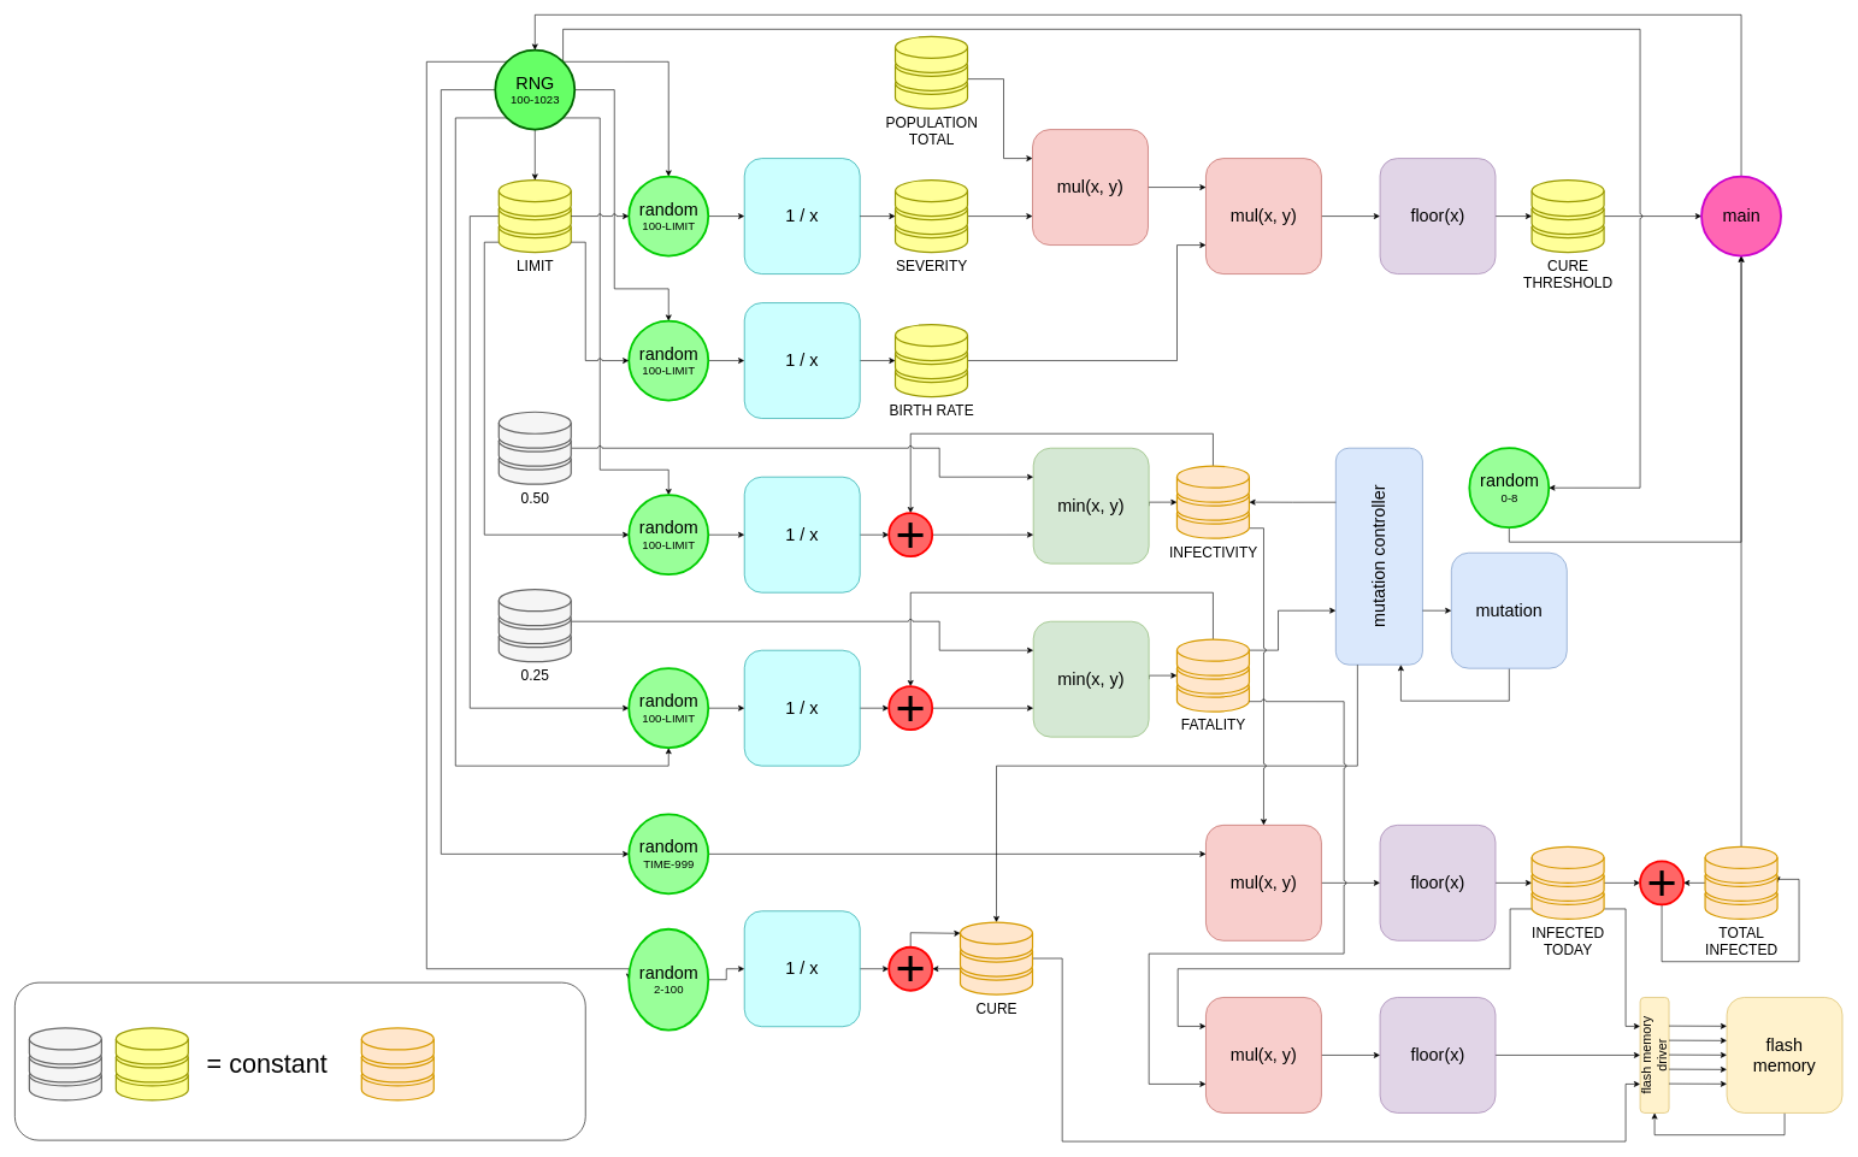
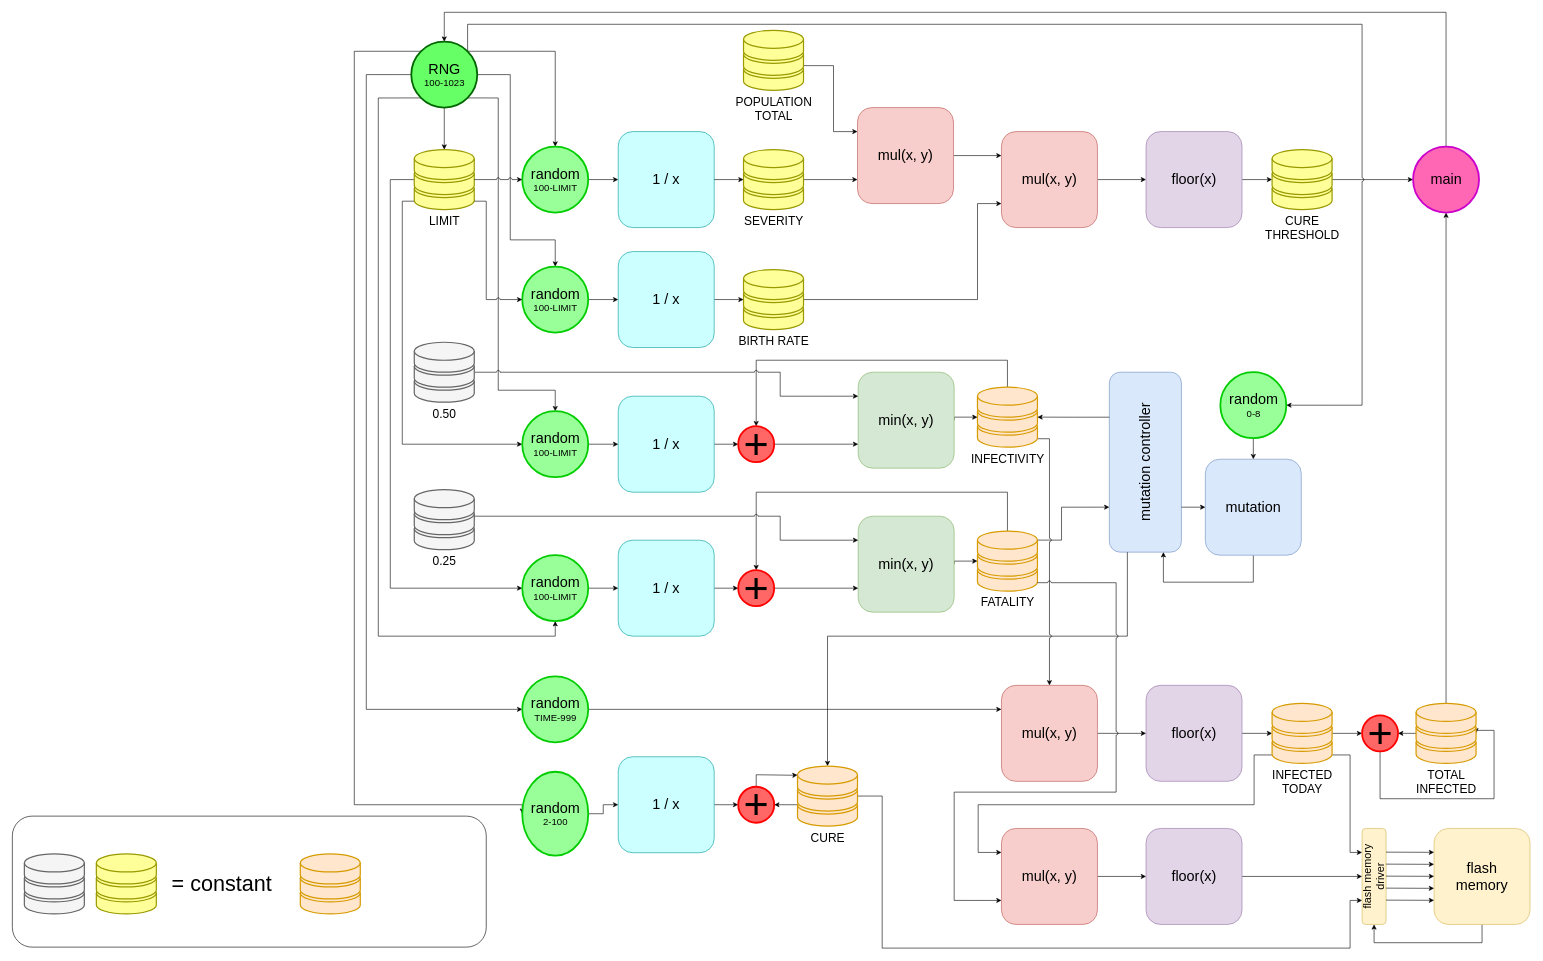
- <mxCell id="62" value="" style="edgeStyle=orthogonalEdgeStyle;rounded=0;jumpStyle=arc;orthogonalLoop=1;jettySize=auto;html=1;exitX=0.5;exitY=1;exitDx=0;exitDy=0;" parent="1" source="99" target="102" edge="1"><mxGeometry relative="1" as="geometry"><mxPoint x="1899.33" y="841.63" as="targetPoint" /><mxPoint x="1988.83" y="823.666" as="sourcePoint" /></mxGeometry></mxCell>
+ <mxCell id="62" value="" style="edgeStyle=orthogonalEdgeStyle;rounded=0;jumpStyle=arc;orthogonalLoop=1;jettySize=auto;html=1;entryX=0.5;entryY=0;entryDx=0;entryDy=0;exitX=0.5;exitY=1;exitDx=0;exitDy=0;" parent="1" source="99" target="16" edge="1"><mxGeometry relative="1" as="geometry"><mxPoint x="1899.33" y="841.63" as="targetPoint" /><mxPoint x="1988.83" y="823.666" as="sourcePoint" /></mxGeometry></mxCell>
